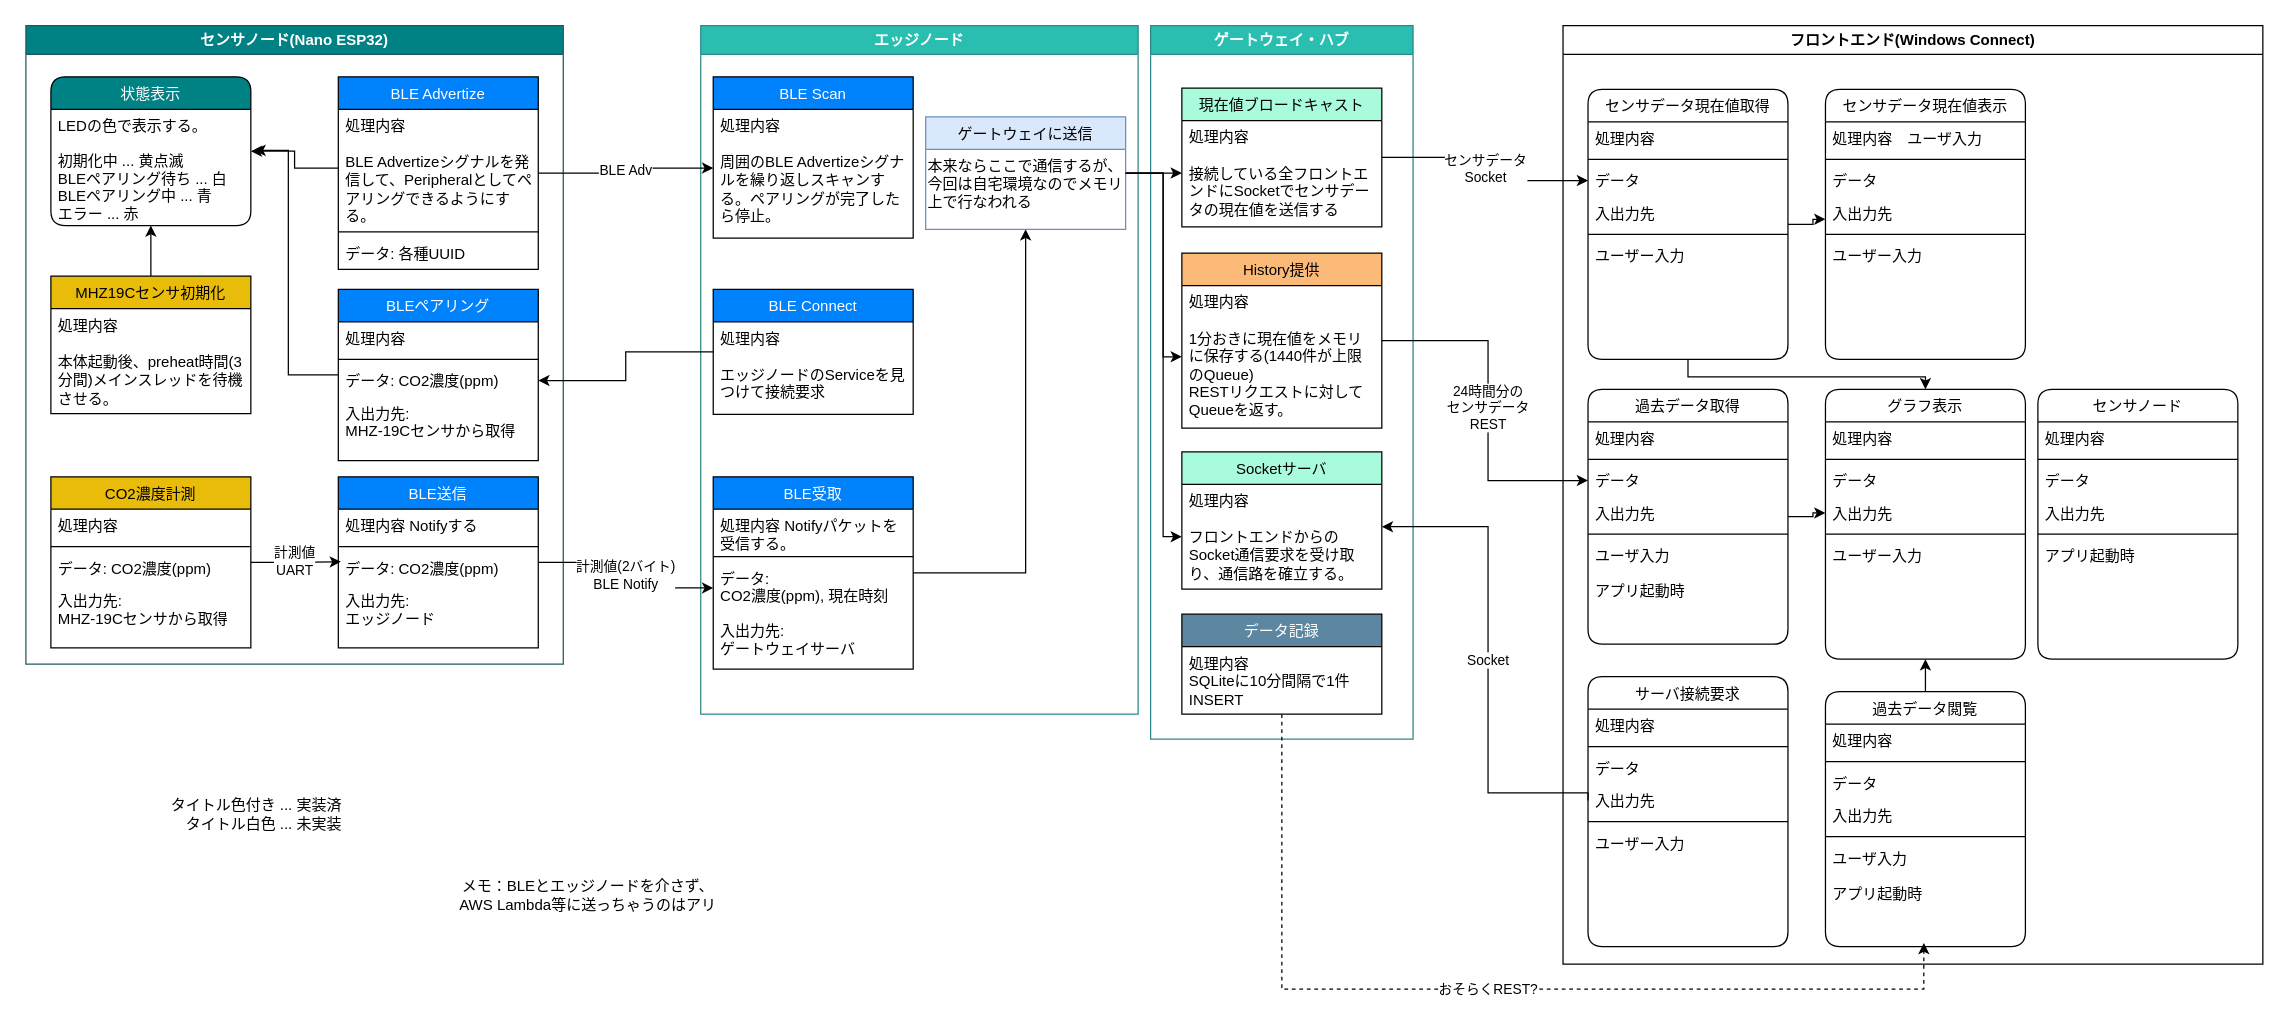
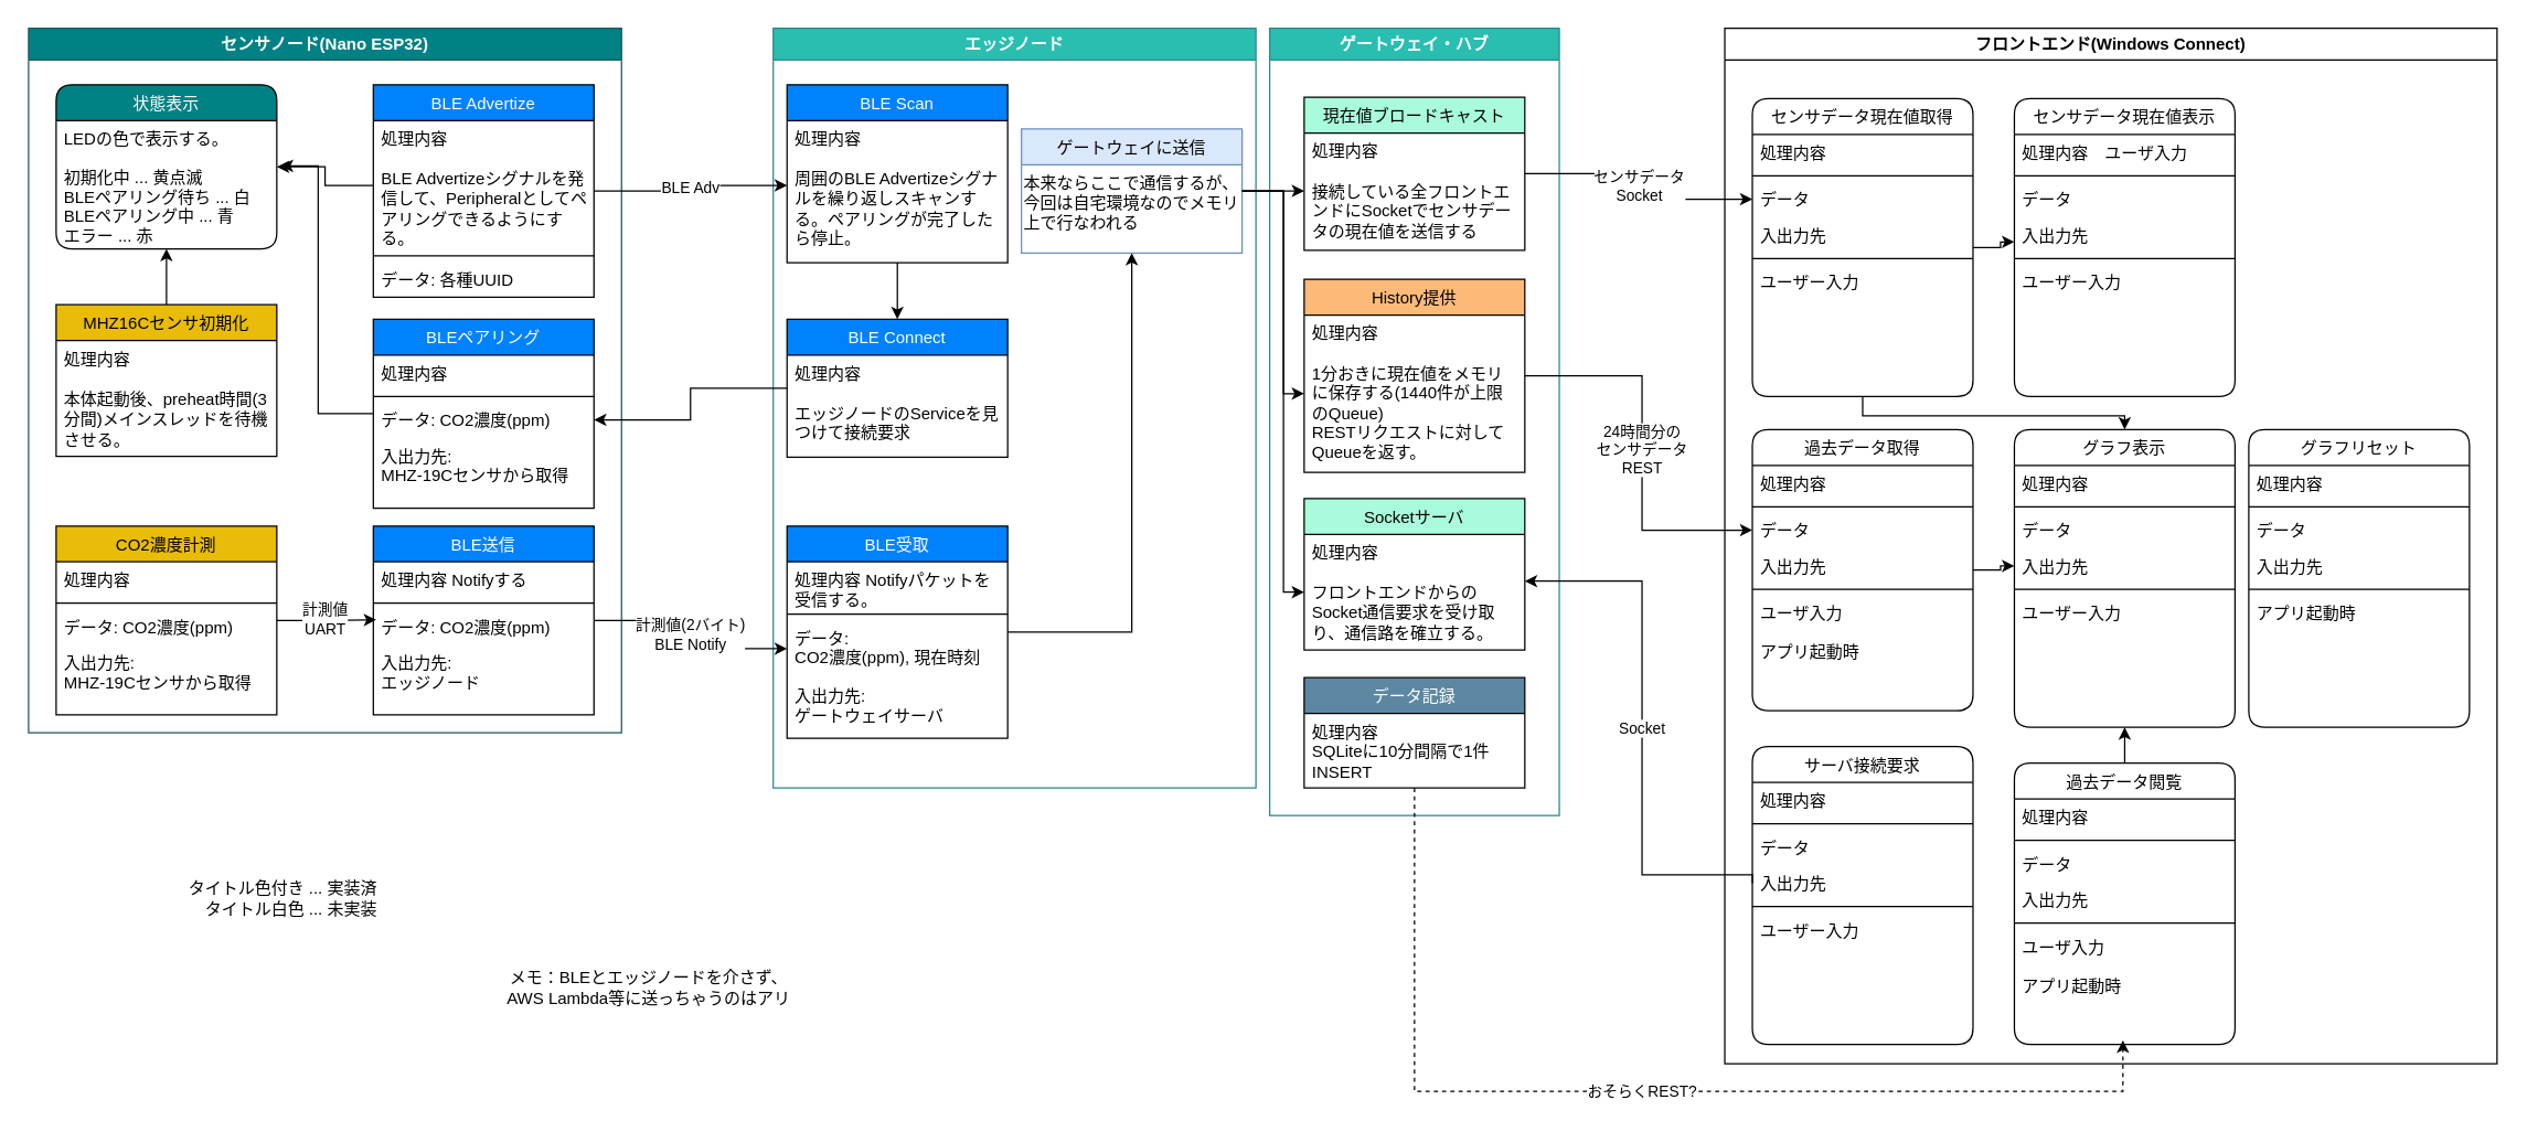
+ <mxCell id="31" style="edgeStyle=orthogonalEdgeStyle;rounded=0;orthogonalLoop=1;jettySize=auto;html=1;entryX=0.5;entryY=0;entryDx=0;entryDy=0;" edge="1" parent="30" source="32" target="34"><mxGeometry relative="1" as="geometry" /></mxCell>
- <mxCell id="6" value="MHZ19Cセンサ初期化" style="swimlane;fontStyle=0;align=center;verticalAlign=top;childLayout=stackLayout;horizontal=1;startSize=26;horizontalStack=0;resizeParent=1;resizeLast=0;collapsible=1;marginBottom=0;rounded=0;shadow=0;strokeWidth=1;fillColor=#E8BC09;" vertex="1" parent="2"><mxGeometry x="20" y="200.5" width="160" height="110" as="geometry"><mxRectangle x="550" y="140" width="160" height="26" as="alternateBounds" /></mxGeometry></mxCell>
+ <mxCell id="6" value="MHZ16Cセンサ初期化" style="swimlane;fontStyle=0;align=center;verticalAlign=top;childLayout=stackLayout;horizontal=1;startSize=26;horizontalStack=0;resizeParent=1;resizeLast=0;collapsible=1;marginBottom=0;rounded=0;shadow=0;strokeWidth=1;fillColor=#E8BC09;" vertex="1" parent="2"><mxGeometry x="20" y="200.5" width="160" height="110" as="geometry"><mxRectangle x="550" y="140" width="160" height="26" as="alternateBounds" /></mxGeometry></mxCell>
- <mxCell id="88" value="センサノード" style="swimlane;fontStyle=0;align=center;verticalAlign=top;childLayout=stackLayout;horizontal=1;startSize=26;horizontalStack=0;resizeParent=1;resizeLast=0;collapsible=1;marginBottom=0;rounded=1;shadow=0;strokeWidth=1;" vertex="1" parent="56"><mxGeometry x="380" y="291" width="160" height="216" as="geometry"><mxRectangle x="550" y="140" width="160" height="26" as="alternateBounds" /></mxGeometry></mxCell>
+ <mxCell id="88" value="グラフリセット" style="swimlane;fontStyle=0;align=center;verticalAlign=top;childLayout=stackLayout;horizontal=1;startSize=26;horizontalStack=0;resizeParent=1;resizeLast=0;collapsible=1;marginBottom=0;rounded=1;shadow=0;strokeWidth=1;" vertex="1" parent="56"><mxGeometry x="380" y="291" width="160" height="216" as="geometry"><mxRectangle x="550" y="140" width="160" height="26" as="alternateBounds" /></mxGeometry></mxCell>
